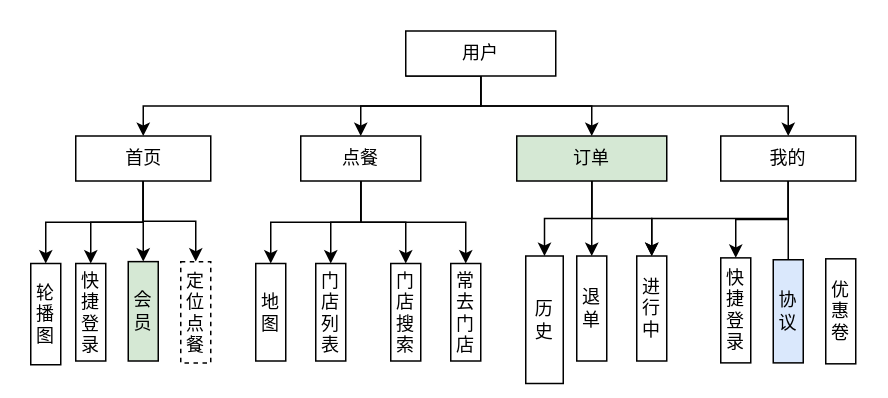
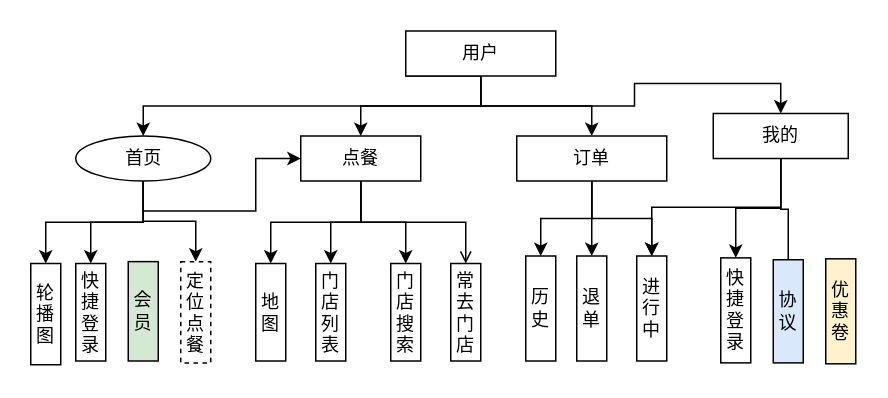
- <mxCell id="11" value="首页" style="rounded=0;html=1;verticalAlign=middle;align=center;labelBorderColor=none;horizontal=1;" vertex="1" parent="1"><mxGeometry x="50" y="90" width="90" height="30" as="geometry" /></mxCell>
+ <mxCell id="11" value="首页" style="ellipse;html=1;verticalAlign=middle;align=center;labelBorderColor=none;horizontal=1;" vertex="1" parent="1"><mxGeometry x="50" y="90" width="90" height="30" as="geometry" /></mxCell>
- <mxCell id="20" value="订单" style="rounded=0;whiteSpace=wrap;html=1;align=center;verticalAlign=middle;fillColor=#d5e8d4;" vertex="1" parent="1"><mxGeometry x="344" y="90" width="100" height="30" as="geometry" /></mxCell>
+ <mxCell id="20" value="订单" style="rounded=0;whiteSpace=wrap;html=1;align=center;verticalAlign=middle;" vertex="1" parent="1"><mxGeometry x="344" y="90" width="100" height="30" as="geometry" /></mxCell>
- <mxCell id="24" value="我的" style="rounded=0;whiteSpace=wrap;html=1;align=center;verticalAlign=middle;" vertex="1" parent="1"><mxGeometry x="480" y="90" width="90" height="30" as="geometry" /></mxCell>
+ <mxCell id="24" value="我的" style="rounded=0;whiteSpace=wrap;html=1;align=center;verticalAlign=middle;" vertex="1" parent="1"><mxGeometry x="475" y="75" width="90" height="30" as="geometry" /></mxCell>
- <mxCell id="8" style="edgeStyle=orthogonalEdgeStyle;rounded=0;orthogonalLoop=1;jettySize=auto;html=1;exitX=0.5;exitY=1;exitDx=0;exitDy=0;entryX=0.5;entryY=0;entryDx=0;entryDy=0;" edge="1" parent="1" source="11" target="33"><mxGeometry relative="1" as="geometry" /></mxCell>
+ <mxCell id="8" style="edgeStyle=orthogonalEdgeStyle;rounded=0;orthogonalLoop=1;jettySize=auto;html=1;exitX=0.5;exitY=1;exitDx=0;exitDy=0;" edge="1" parent="1" source="11" target="16"><mxGeometry relative="1" as="geometry" /></mxCell>
- <mxCell id="15" style="edgeStyle=orthogonalEdgeStyle;rounded=0;orthogonalLoop=1;jettySize=auto;html=1;exitX=0.5;exitY=1;exitDx=0;exitDy=0;entryX=0.5;entryY=0;entryDx=0;entryDy=0;" edge="1" parent="1" source="16" target="31"><mxGeometry relative="1" as="geometry" /></mxCell>
+ <mxCell id="15" style="edgeStyle=orthogonalEdgeStyle;rounded=0;orthogonalLoop=1;jettySize=auto;html=1;exitX=0.5;exitY=1;exitDx=0;exitDy=0;entryX=0.5;entryY=0;entryDx=0;entryDy=0;endArrow=open;" edge="1" parent="1" source="16" target="31"><mxGeometry relative="1" as="geometry" /></mxCell>
- <mxCell id="37" value="优惠卷" style="rounded=0;whiteSpace=wrap;html=1;align=center;verticalAlign=middle;" vertex="1" parent="1"><mxGeometry x="550" y="171.88" width="20" height="70" as="geometry" /></mxCell>
+ <mxCell id="37" value="优惠卷" style="rounded=0;whiteSpace=wrap;html=1;align=center;verticalAlign=middle;fillColor=#fff2cc;" vertex="1" parent="1"><mxGeometry x="550" y="171.88" width="20" height="70" as="geometry" /></mxCell>
- <mxCell id="25" value="历史" style="rounded=0;whiteSpace=wrap;html=1;align=center;verticalAlign=middle;textDirection=rtl;" vertex="1" parent="1"><mxGeometry x="350" y="170" width="25" height="85" as="geometry" /></mxCell>
+ <mxCell id="25" value="历史" style="rounded=0;whiteSpace=wrap;html=1;align=center;verticalAlign=middle;textDirection=rtl;" vertex="1" parent="1"><mxGeometry x="350" y="170" width="20" height="70" as="geometry" /></mxCell>
